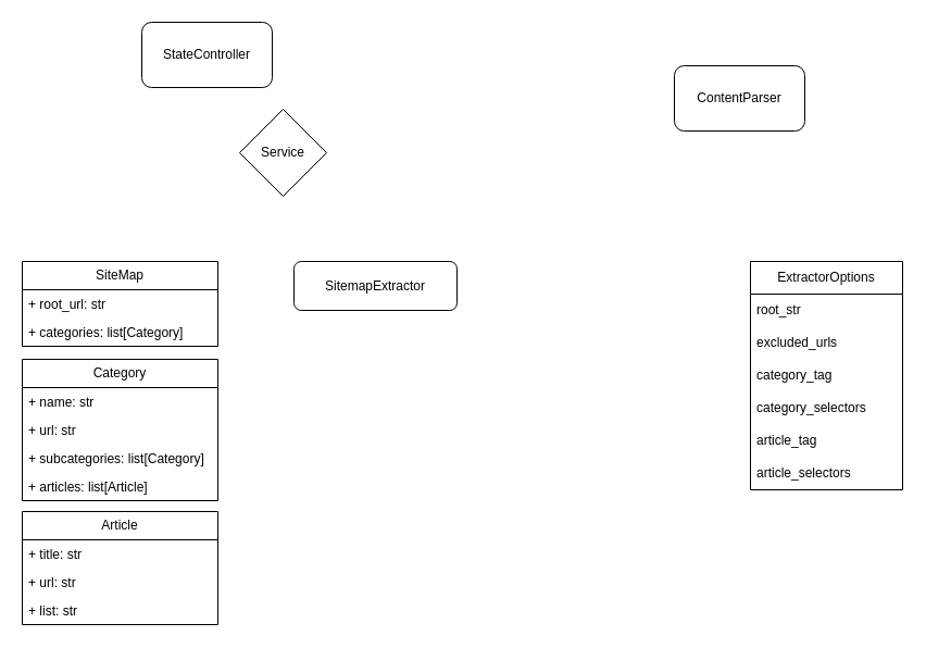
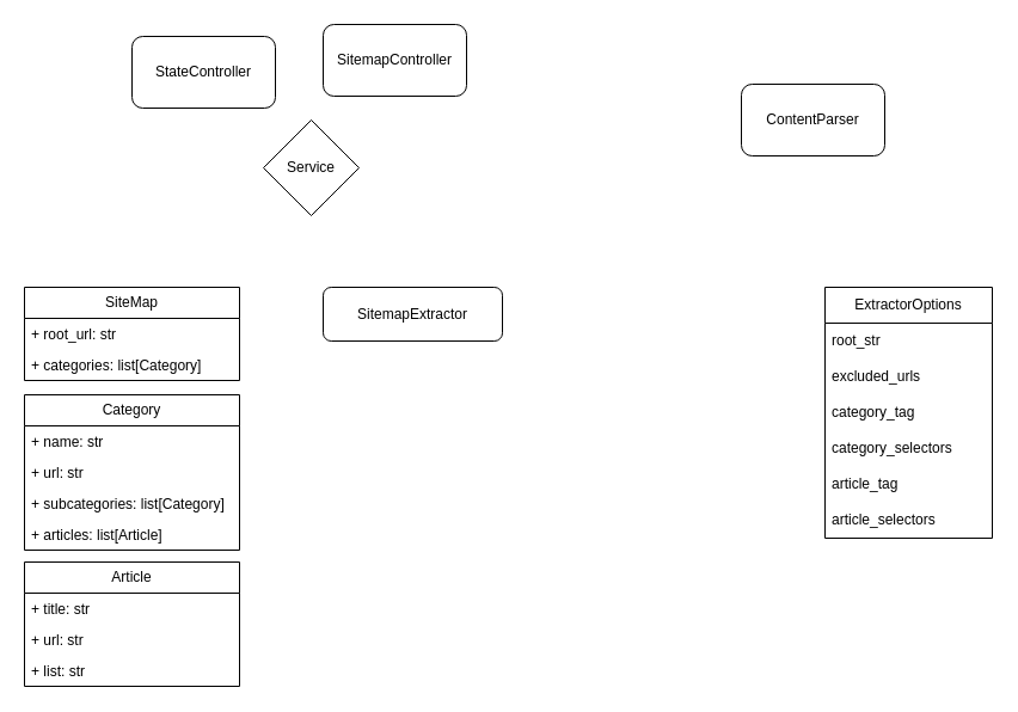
- <mxCell id="3" value="StateController" style="rounded=1;whiteSpace=wrap;html=1;" vertex="1" parent="1"><mxGeometry x="130" y="20" width="120" height="60" as="geometry" /></mxCell>
+ <mxCell id="3" value="StateController" style="rounded=1;whiteSpace=wrap;html=1;" vertex="1" parent="1"><mxGeometry x="110" y="30" width="120" height="60" as="geometry" /></mxCell>
+ <mxCell id="4" value="SitemapController" style="rounded=1;whiteSpace=wrap;html=1;" vertex="1" parent="1"><mxGeometry x="270" y="20" width="120" height="60" as="geometry" /></mxCell>
- <mxCell id="6" value="ContentParser" style="rounded=1;whiteSpace=wrap;html=1;" vertex="1" parent="1"><mxGeometry x="620" y="60" width="120" height="60" as="geometry" /></mxCell>
+ <mxCell id="6" value="ContentParser" style="rounded=1;whiteSpace=wrap;html=1;" vertex="1" parent="1"><mxGeometry x="620" y="70" width="120" height="60" as="geometry" /></mxCell>
